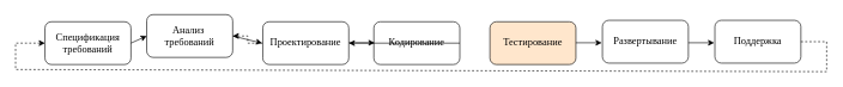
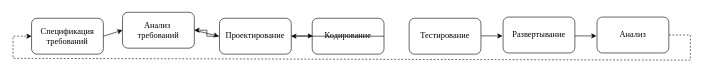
- <mxCell id="4" value="" style="edgeStyle=orthogonalEdgeStyle;rounded=0;orthogonalLoop=1;jettySize=auto;html=1;dashed=1;" edge="1" parent="1" source="5" target="3"><mxGeometry relative="1" as="geometry" /></mxCell>
+ <mxCell id="4" value="" style="edgeStyle=orthogonalEdgeStyle;rounded=0;orthogonalLoop=1;jettySize=auto;html=1;" edge="1" parent="1" source="5" target="3"><mxGeometry relative="1" as="geometry" /></mxCell>
- <mxCell id="9" value="&lt;span style=&quot;font-family: &amp;quot;Times New Roman&amp;quot;; font-size: 14px;&quot;&gt;Поддержка&lt;/span&gt;" style="rounded=1;whiteSpace=wrap;html=1;" vertex="1" parent="1"><mxGeometry x="996" y="28" width="120" height="60" as="geometry" /></mxCell>
+ <mxCell id="9" value="&lt;span style=&quot;font-family: &amp;quot;Times New Roman&amp;quot;; font-size: 14px;&quot;&gt;Анализ&lt;/span&gt;" style="rounded=1;whiteSpace=wrap;html=1;" vertex="1" parent="1"><mxGeometry x="996" y="28" width="120" height="60" as="geometry" /></mxCell>
- <mxCell id="2" value="&lt;font style=&quot;font-size: 14px;&quot; face=&quot;Times New Roman&quot;&gt;Спецификация требований&lt;/font&gt;" style="rounded=1;whiteSpace=wrap;html=1;" vertex="1" parent="1"><mxGeometry x="61" y="30" width="120" height="60" as="geometry" /></mxCell>
+ <mxCell id="2" value="&lt;font style=&quot;font-size: 14px;&quot; face=&quot;Times New Roman&quot;&gt;Спецификация требований&lt;/font&gt;" style="rounded=1;whiteSpace=wrap;html=1;" vertex="1" parent="1"><mxGeometry x="51" y="30" width="120" height="60" as="geometry" /></mxCell>
- <mxCell id="7" value="&lt;span style=&quot;font-family: &amp;quot;Times New Roman&amp;quot;; font-size: 14px;&quot;&gt;Тестирование&lt;/span&gt;" style="rounded=1;whiteSpace=wrap;html=1;fillColor=#ffe6cc;" vertex="1" parent="1"><mxGeometry x="682" y="30" width="120" height="60" as="geometry" /></mxCell>
+ <mxCell id="7" value="&lt;span style=&quot;font-family: &amp;quot;Times New Roman&amp;quot;; font-size: 14px;&quot;&gt;Тестирование&lt;/span&gt;" style="rounded=1;whiteSpace=wrap;html=1;" vertex="1" parent="1"><mxGeometry x="682" y="30" width="120" height="60" as="geometry" /></mxCell>
